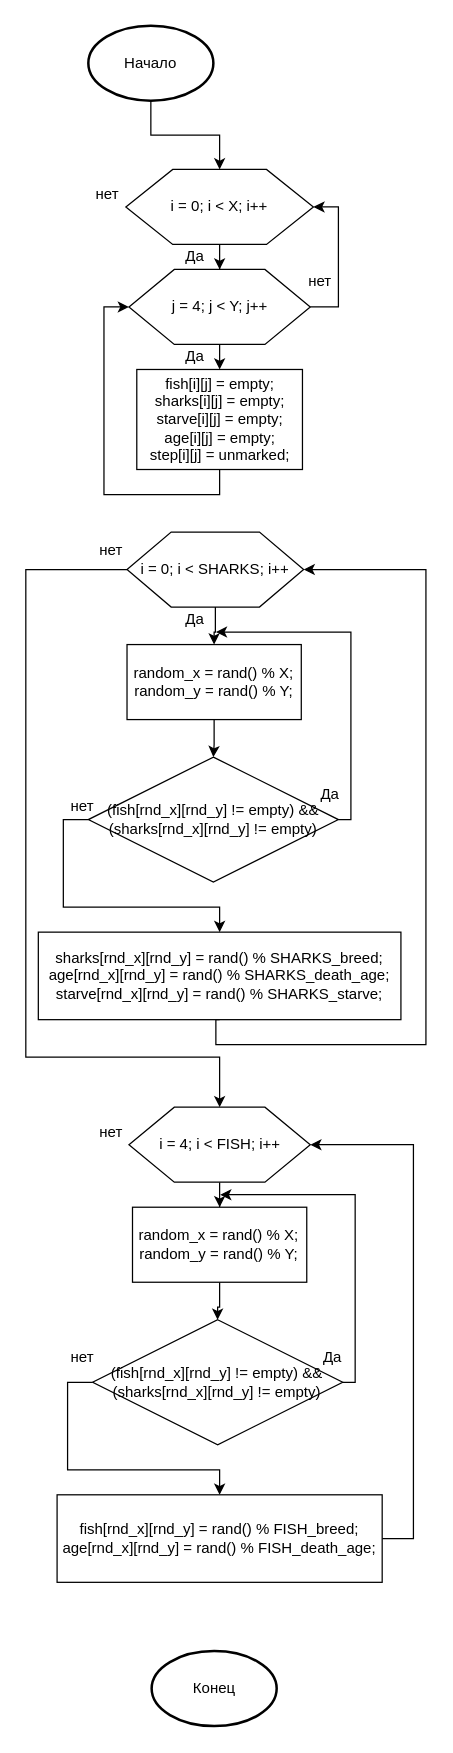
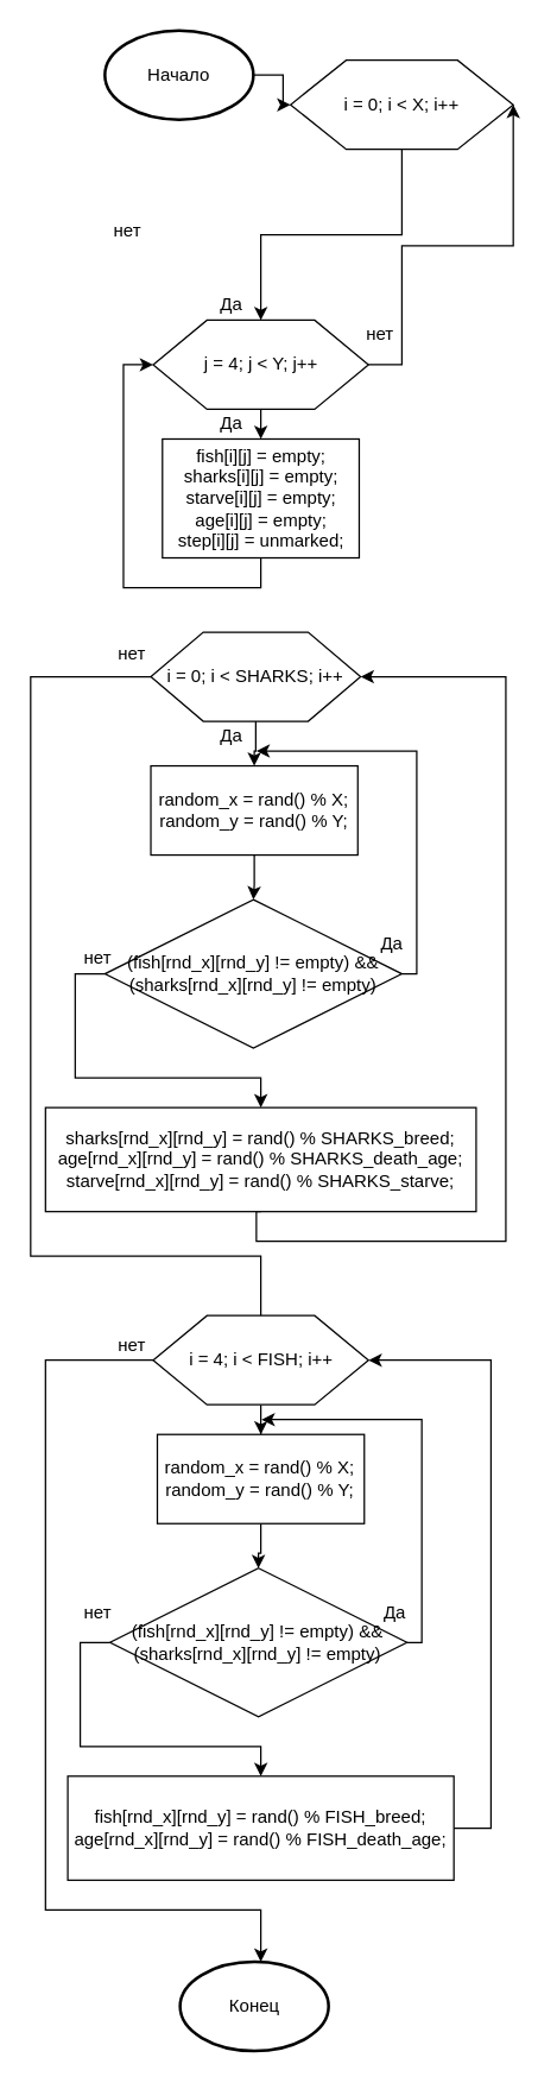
- <mxCell id="5" value="i = 0; i &amp;lt; X; i++" style="shape=hexagon;perimeter=hexagonPerimeter2;whiteSpace=wrap;html=1;" vertex="1" parent="1"><mxGeometry x="100" y="135" width="150" height="60" as="geometry" /></mxCell>
+ <mxCell id="5" value="i = 0; i &amp;lt; X; i++" style="shape=hexagon;perimeter=hexagonPerimeter2;whiteSpace=wrap;html=1;" vertex="1" parent="1"><mxGeometry x="195" y="40" width="150" height="60" as="geometry" /></mxCell>
- <mxCell id="12" style="edgeStyle=orthogonalEdgeStyle;rounded=0;orthogonalLoop=1;jettySize=auto;html=1;exitX=0;exitY=0.5;exitDx=0;exitDy=0;entryX=0.5;entryY=0;entryDx=0;entryDy=0;" edge="1" parent="1" source="13" target="18"><mxGeometry relative="1" as="geometry"><mxPoint x="0" y="885" as="targetPoint" /><Array as="points"><mxPoint x="20" y="455" /><mxPoint x="20" y="845" /><mxPoint x="175" y="845" /></Array></mxGeometry></mxCell>
+ <mxCell id="12" style="edgeStyle=orthogonalEdgeStyle;rounded=0;orthogonalLoop=1;jettySize=auto;html=1;exitX=0;exitY=0.5;exitDx=0;exitDy=0;entryX=0.5;entryY=0;entryDx=0;entryDy=0;endArrow=none;" edge="1" parent="1" source="13" target="18"><mxGeometry relative="1" as="geometry"><mxPoint x="0" y="885" as="targetPoint" /><Array as="points"><mxPoint x="20" y="455" /><mxPoint x="20" y="845" /><mxPoint x="175" y="845" /></Array></mxGeometry></mxCell>
+ <mxCell id="17" style="edgeStyle=orthogonalEdgeStyle;rounded=0;orthogonalLoop=1;jettySize=auto;html=1;exitX=0;exitY=0.5;exitDx=0;exitDy=0;" edge="1" parent="1" source="18" target="41"><mxGeometry relative="1" as="geometry"><Array as="points"><mxPoint x="30" y="915" /><mxPoint x="30" y="1285" /><mxPoint x="175" y="1285" /></Array></mxGeometry></mxCell>
